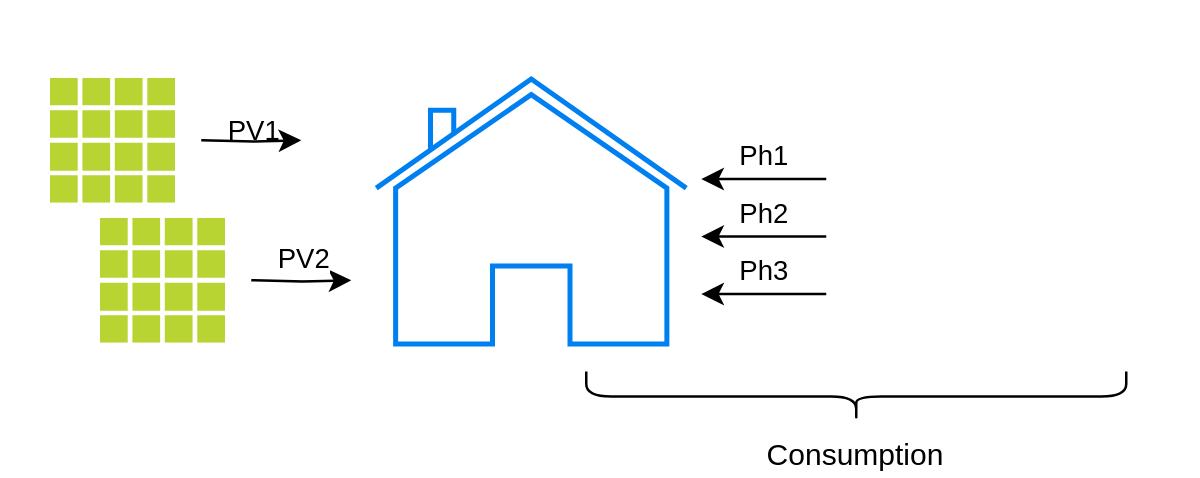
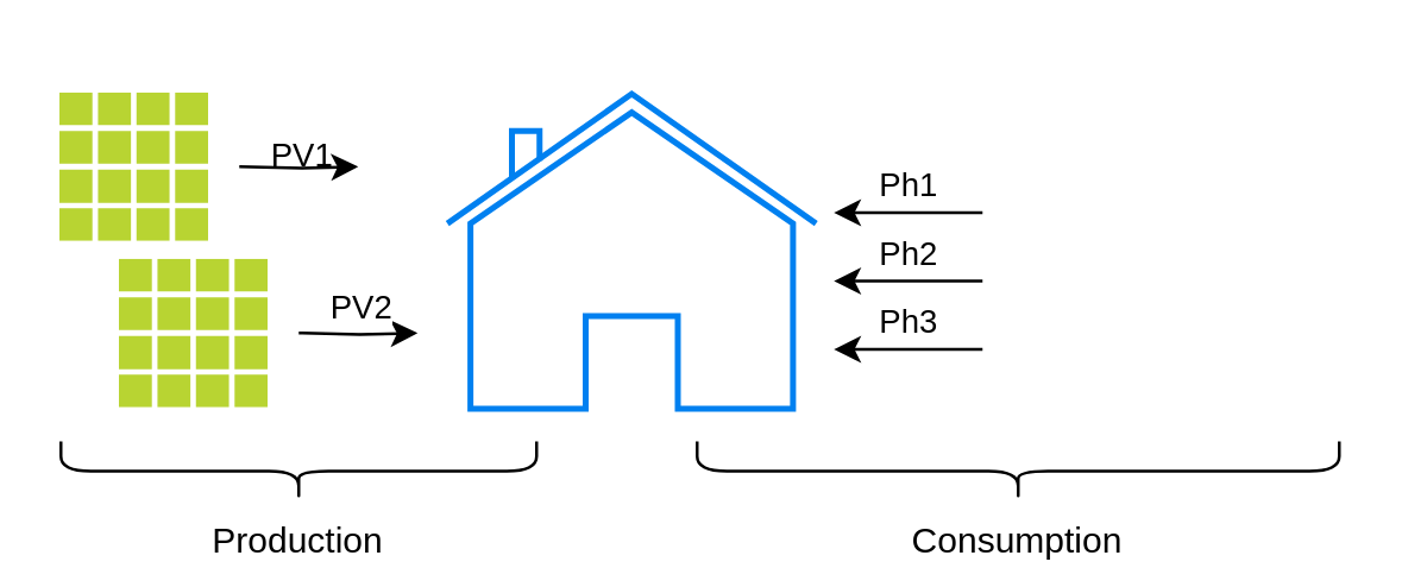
+ <mxCell id="11" value="Production" style="shape=curlyBracket;whiteSpace=wrap;html=1;rounded=1;fillColor=#0080F0;direction=north;labelPosition=center;verticalLabelPosition=bottom;align=center;verticalAlign=top;" vertex="1" parent="1"><mxGeometry x="20" y="148" width="160" height="20" as="geometry" /></mxCell>
